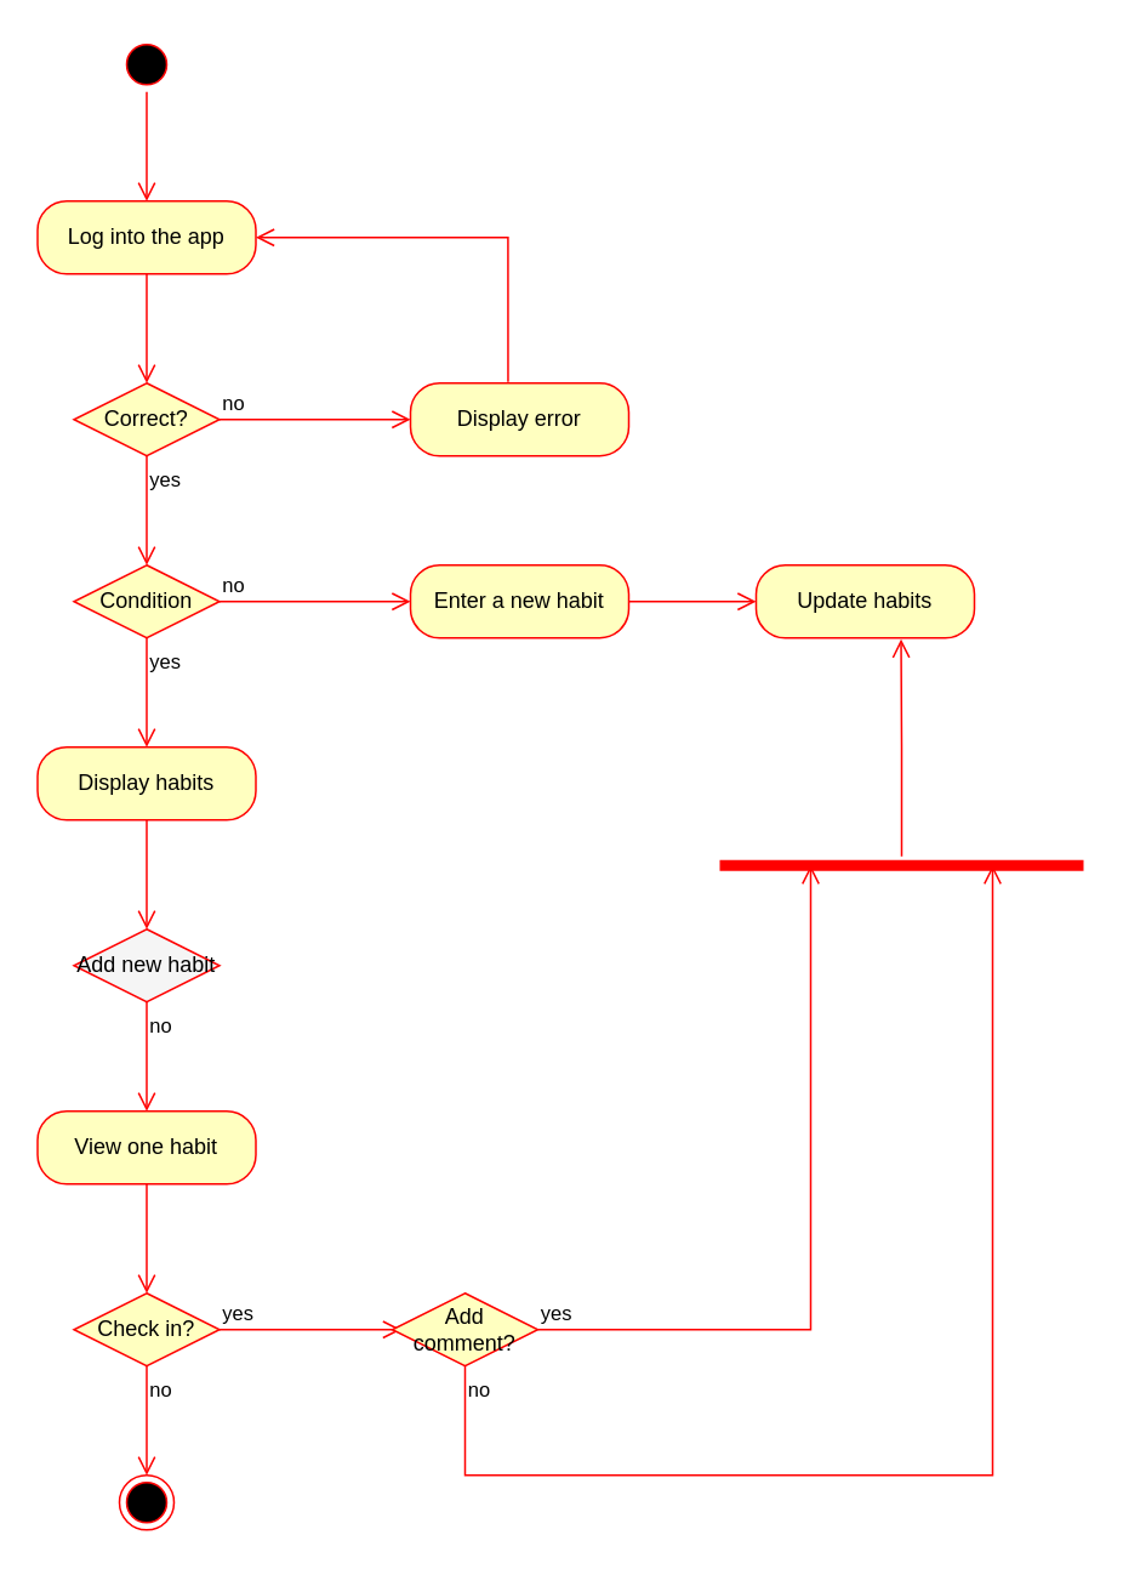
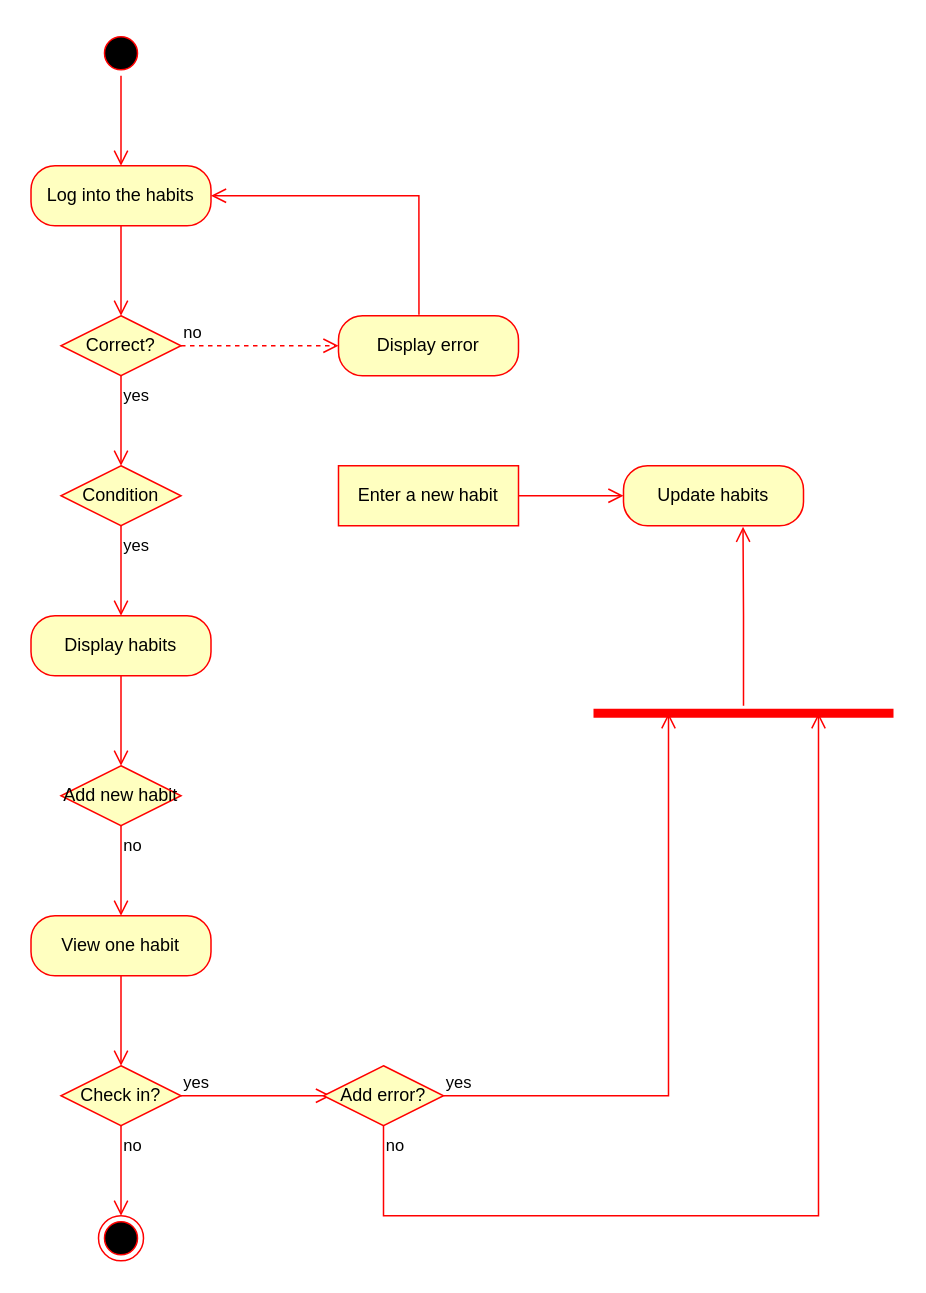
- <mxCell id="4" value="Log into the app" style="rounded=1;whiteSpace=wrap;html=1;arcSize=40;fontColor=#000000;fillColor=#ffffc0;strokeColor=#ff0000;" vertex="1" parent="1"><mxGeometry x="20" y="110" width="120" height="40" as="geometry" /></mxCell>
+ <mxCell id="4" value="Log into the habits" style="rounded=1;whiteSpace=wrap;html=1;arcSize=40;fontColor=#000000;fillColor=#ffffc0;strokeColor=#ff0000;" vertex="1" parent="1"><mxGeometry x="20" y="110" width="120" height="40" as="geometry" /></mxCell>
- <mxCell id="7" value="no" style="edgeStyle=orthogonalEdgeStyle;html=1;align=left;verticalAlign=bottom;endArrow=open;endSize=8;strokeColor=#ff0000;rounded=0;entryX=0;entryY=0.5;entryDx=0;entryDy=0;" edge="1" source="6" parent="1" target="9"><mxGeometry x="-1" relative="1" as="geometry"><mxPoint x="220" y="230" as="targetPoint" /></mxGeometry></mxCell>
+ <mxCell id="7" value="no" style="edgeStyle=orthogonalEdgeStyle;html=1;align=left;verticalAlign=bottom;endArrow=open;endSize=8;strokeColor=#ff0000;rounded=0;entryX=0;entryY=0.5;entryDx=0;entryDy=0;dashed=1;" edge="1" source="6" parent="1" target="9"><mxGeometry x="-1" relative="1" as="geometry"><mxPoint x="220" y="230" as="targetPoint" /></mxGeometry></mxCell>
- <mxCell id="12" value="no" style="edgeStyle=orthogonalEdgeStyle;html=1;align=left;verticalAlign=bottom;endArrow=open;endSize=8;strokeColor=#ff0000;rounded=0;entryX=0;entryY=0.5;entryDx=0;entryDy=0;" edge="1" source="11" parent="1" target="14"><mxGeometry x="-1" relative="1" as="geometry"><mxPoint x="220" y="330" as="targetPoint" /></mxGeometry></mxCell>
- <mxCell id="14" value="Enter a new habit" style="rounded=1;whiteSpace=wrap;html=1;arcSize=40;fontColor=#000000;fillColor=#ffffc0;strokeColor=#ff0000;" vertex="1" parent="1"><mxGeometry x="225" y="310" width="120" height="40" as="geometry" /></mxCell>
+ <mxCell id="14" value="Enter a new habit" style="whiteSpace=wrap;html=1;arcSize=40;fontColor=#000000;fillColor=#ffffc0;strokeColor=#ff0000;rounded=0;" vertex="1" parent="1"><mxGeometry x="225" y="310" width="120" height="40" as="geometry" /></mxCell>
- <mxCell id="19" value="Add new habit" style="rhombus;whiteSpace=wrap;html=1;fillColor=#f5f5f5;strokeColor=#ff0000;" vertex="1" parent="1"><mxGeometry x="40" y="510" width="80" height="40" as="geometry" /></mxCell>
+ <mxCell id="19" value="Add new habit" style="rhombus;whiteSpace=wrap;html=1;fillColor=#ffffc0;strokeColor=#ff0000;" vertex="1" parent="1"><mxGeometry x="40" y="510" width="80" height="40" as="geometry" /></mxCell>
- <mxCell id="27" value="Add comment?" style="rhombus;whiteSpace=wrap;html=1;fillColor=#ffffc0;strokeColor=#ff0000;" vertex="1" parent="1"><mxGeometry x="215" y="710" width="80" height="40" as="geometry" /></mxCell>
+ <mxCell id="27" value="Add error?" style="rhombus;whiteSpace=wrap;html=1;fillColor=#ffffc0;strokeColor=#ff0000;" vertex="1" parent="1"><mxGeometry x="215" y="710" width="80" height="40" as="geometry" /></mxCell>
